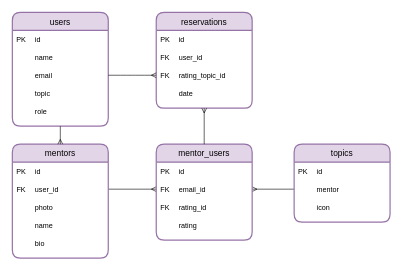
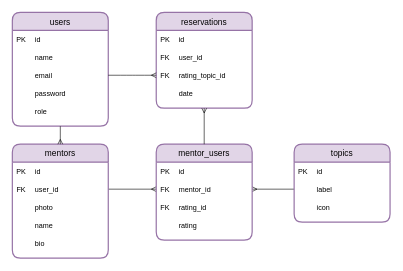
- <mxCell id="17" value="topic" style="shape=partialRectangle;connectable=0;fillColor=none;top=0;left=0;bottom=0;right=0;align=left;spacingLeft=6;overflow=hidden;rounded=1;shadow=0;glass=0;labelBackgroundColor=none;sketch=0;" parent="15" vertex="1"><mxGeometry x="30" width="130" height="30" as="geometry"><mxRectangle width="130" height="30" as="alternateBounds" /></mxGeometry></mxCell>
+ <mxCell id="17" value="password" style="shape=partialRectangle;connectable=0;fillColor=none;top=0;left=0;bottom=0;right=0;align=left;spacingLeft=6;overflow=hidden;rounded=1;shadow=0;glass=0;labelBackgroundColor=none;sketch=0;" parent="15" vertex="1"><mxGeometry x="30" width="130" height="30" as="geometry"><mxRectangle width="130" height="30" as="alternateBounds" /></mxGeometry></mxCell>
- <mxCell id="72" value="email_id" style="shape=partialRectangle;connectable=0;fillColor=none;top=0;left=0;bottom=0;right=0;align=left;spacingLeft=6;overflow=hidden;rounded=1;shadow=0;glass=0;labelBackgroundColor=none;sketch=0;" parent="70" vertex="1"><mxGeometry x="30" width="130" height="30" as="geometry"><mxRectangle width="130" height="30" as="alternateBounds" /></mxGeometry></mxCell>
+ <mxCell id="72" value="mentor_id" style="shape=partialRectangle;connectable=0;fillColor=none;top=0;left=0;bottom=0;right=0;align=left;spacingLeft=6;overflow=hidden;rounded=1;shadow=0;glass=0;labelBackgroundColor=none;sketch=0;" parent="70" vertex="1"><mxGeometry x="30" width="130" height="30" as="geometry"><mxRectangle width="130" height="30" as="alternateBounds" /></mxGeometry></mxCell>
- <mxCell id="61" value="mentor" style="shape=partialRectangle;connectable=0;fillColor=none;top=0;left=0;bottom=0;right=0;align=left;spacingLeft=6;overflow=hidden;rounded=1;shadow=0;glass=0;labelBackgroundColor=none;sketch=0;" parent="59" vertex="1"><mxGeometry x="30" width="130" height="30" as="geometry"><mxRectangle width="130" height="30" as="alternateBounds" /></mxGeometry></mxCell>
+ <mxCell id="61" value="label" style="shape=partialRectangle;connectable=0;fillColor=none;top=0;left=0;bottom=0;right=0;align=left;spacingLeft=6;overflow=hidden;rounded=1;shadow=0;glass=0;labelBackgroundColor=none;sketch=0;" parent="59" vertex="1"><mxGeometry x="30" width="130" height="30" as="geometry"><mxRectangle width="130" height="30" as="alternateBounds" /></mxGeometry></mxCell>
